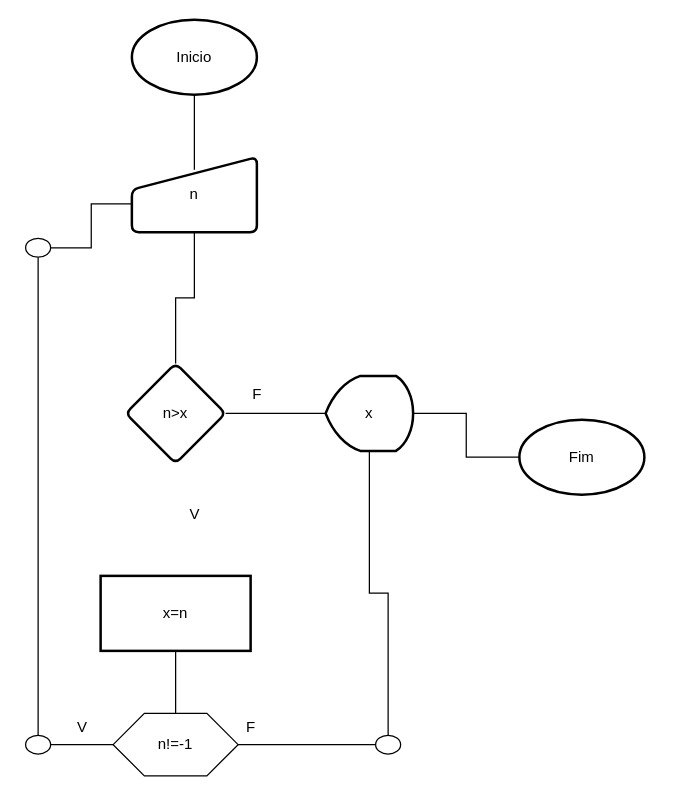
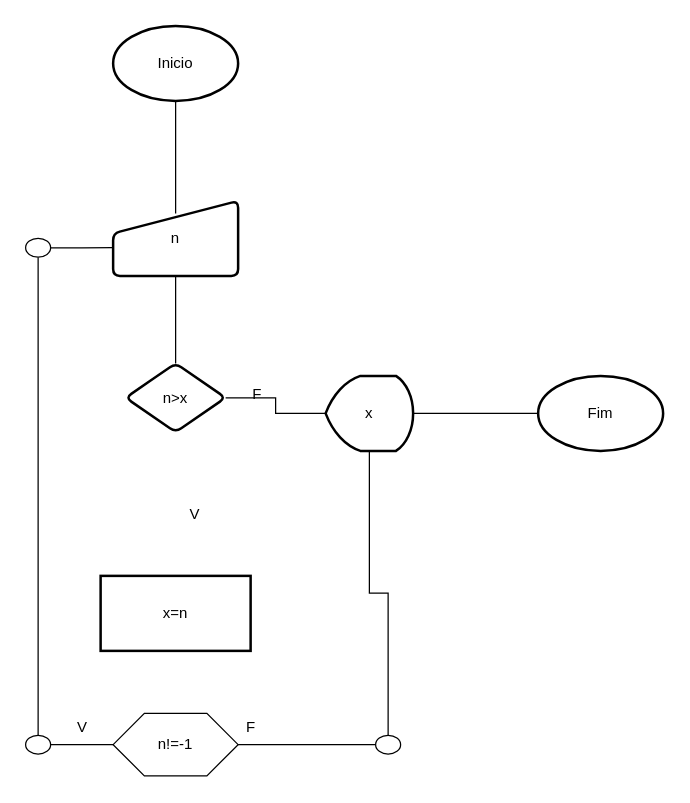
- <mxCell id="3" value="Inicio" style="strokeWidth=2;html=1;shape=mxgraph.flowchart.start_1;whiteSpace=wrap;" vertex="1" parent="1"><mxGeometry x="105" y="15" width="100" height="60" as="geometry" /></mxCell>
+ <mxCell id="3" value="Inicio" style="strokeWidth=2;html=1;shape=mxgraph.flowchart.start_1;whiteSpace=wrap;" vertex="1" parent="1"><mxGeometry x="90" y="20" width="100" height="60" as="geometry" /></mxCell>
- <mxCell id="5" value="n" style="html=1;strokeWidth=2;shape=manualInput;whiteSpace=wrap;rounded=1;size=26;arcSize=11;" vertex="1" parent="1"><mxGeometry x="105" y="125" width="100" height="60" as="geometry" /></mxCell>
+ <mxCell id="5" value="n" style="html=1;strokeWidth=2;shape=manualInput;whiteSpace=wrap;rounded=1;size=26;arcSize=11;" vertex="1" parent="1"><mxGeometry x="90" y="160" width="100" height="60" as="geometry" /></mxCell>
- <mxCell id="7" value="n&amp;gt;x" style="rhombus;whiteSpace=wrap;html=1;strokeWidth=2;rounded=1;arcSize=11;" vertex="1" parent="1"><mxGeometry x="100" y="290" width="80" height="80" as="geometry" /></mxCell>
+ <mxCell id="7" value="n&amp;gt;x" style="rhombus;whiteSpace=wrap;html=1;strokeWidth=2;rounded=1;arcSize=11;" vertex="1" parent="1"><mxGeometry x="100" y="290" width="80" height="55" as="geometry" /></mxCell>
- <mxCell id="15" value="Fim" style="strokeWidth=2;html=1;shape=mxgraph.flowchart.start_1;whiteSpace=wrap;" vertex="1" parent="1"><mxGeometry x="415" y="335" width="100" height="60" as="geometry" /></mxCell>
+ <mxCell id="15" value="Fim" style="strokeWidth=2;html=1;shape=mxgraph.flowchart.start_1;whiteSpace=wrap;" vertex="1" parent="1"><mxGeometry x="430" y="300" width="100" height="60" as="geometry" /></mxCell>
- <mxCell id="8" value="" style="edgeStyle=orthogonalEdgeStyle;rounded=0;orthogonalLoop=1;jettySize=auto;html=1;endArrow=none;endFill=0;" edge="1" parent="1" source="9" target="12"><mxGeometry relative="1" as="geometry" /></mxCell>
